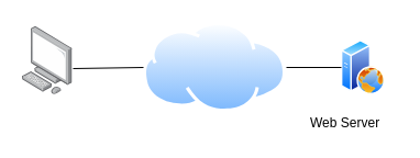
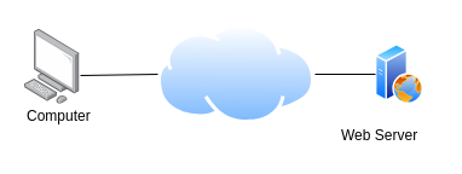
+ <mxCell id="7" value="Computer&lt;br&gt;" style="text;html=1;resizable=0;points=[];autosize=1;align=left;verticalAlign=top;spacingTop=-4;" vertex="1" parent="1"><mxGeometry x="20" y="86" width="70" height="20" as="geometry" /></mxCell>
